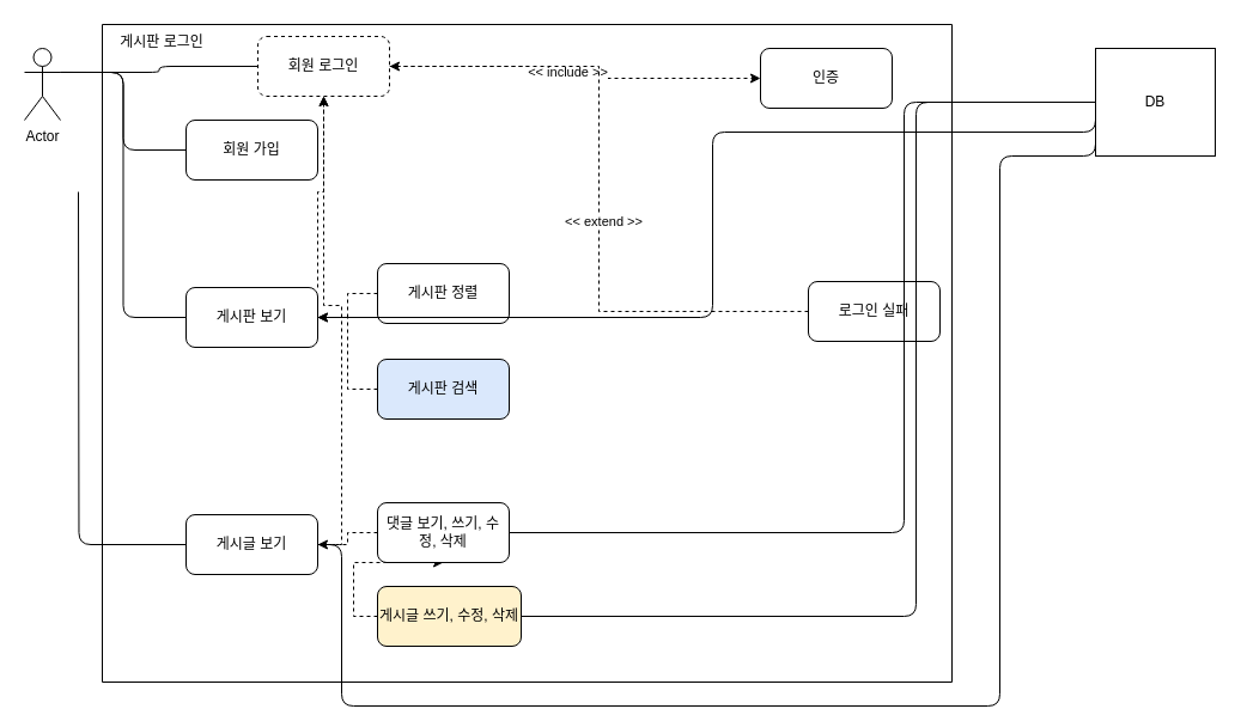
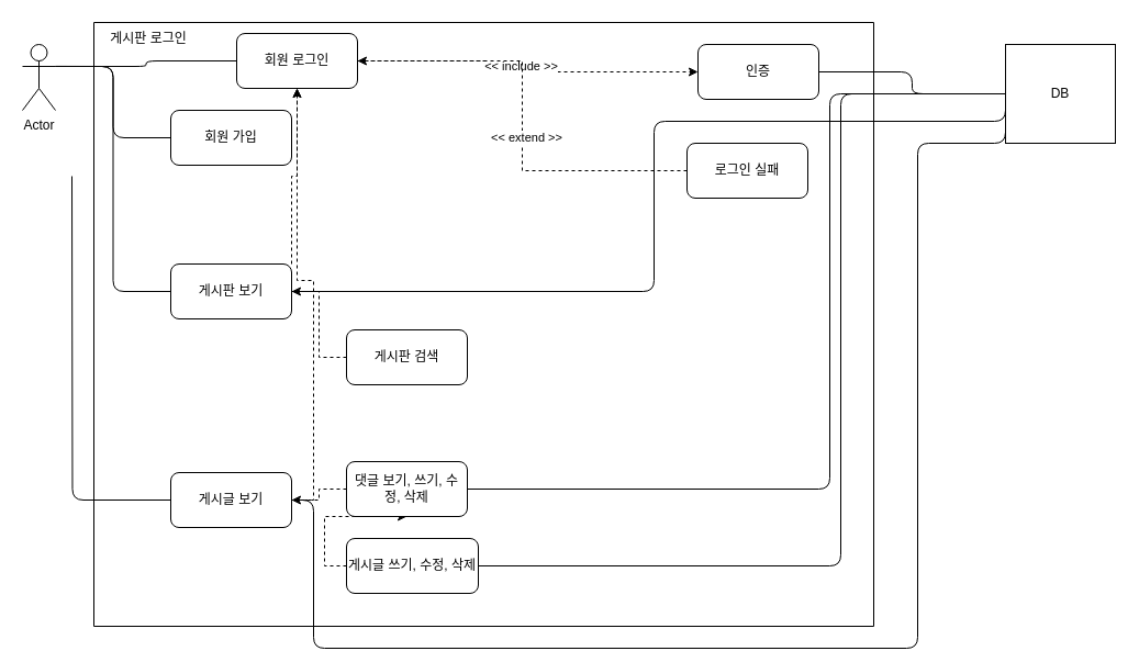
- <mxCell id="7" value="회원 로그인" style="rounded=1;whiteSpace=wrap;html=1;dashed=1;" vertex="1" parent="3"><mxGeometry x="130" y="10" width="110" height="50" as="geometry" /></mxCell>
+ <mxCell id="7" value="회원 로그인" style="rounded=1;whiteSpace=wrap;html=1;" vertex="1" parent="3"><mxGeometry x="130" y="10" width="110" height="50" as="geometry" /></mxCell>
+ <mxCell id="33" style="edgeStyle=orthogonalEdgeStyle;rounded=1;orthogonalLoop=1;jettySize=auto;html=1;exitX=1;exitY=0.5;exitDx=0;exitDy=0;entryX=0;entryY=0.5;entryDx=0;entryDy=0;endArrow=none;endFill=0;curved=0;" edge="1" parent="1" source="15" target="30"><mxGeometry relative="1" as="geometry" /></mxCell>
- <mxCell id="19" style="edgeStyle=orthogonalEdgeStyle;rounded=0;orthogonalLoop=1;jettySize=auto;html=1;exitX=0;exitY=0.5;exitDx=0;exitDy=0;entryX=1;entryY=0.5;entryDx=0;entryDy=0;dashed=1;" edge="1" parent="3" source="20" target="10"><mxGeometry relative="1" as="geometry" /></mxCell>
- <mxCell id="20" value="게시판 정렬" style="rounded=1;whiteSpace=wrap;html=1;" vertex="1" parent="3"><mxGeometry x="230" y="200" width="110" height="50" as="geometry" /></mxCell>
- <mxCell id="18" value="로그인 실패" style="rounded=1;whiteSpace=wrap;html=1;" vertex="1" parent="3"><mxGeometry x="590" y="215" width="110" height="50" as="geometry" /></mxCell>
+ <mxCell id="18" value="로그인 실패" style="rounded=1;whiteSpace=wrap;html=1;" vertex="1" parent="3"><mxGeometry x="540" y="110" width="110" height="50" as="geometry" /></mxCell>
- <mxCell id="22" value="게시판 검색" style="rounded=1;whiteSpace=wrap;html=1;fillColor=#dae8fc;" vertex="1" parent="3"><mxGeometry x="230" y="280" width="110" height="50" as="geometry" /></mxCell>
+ <mxCell id="22" value="게시판 검색" style="rounded=1;whiteSpace=wrap;html=1;" vertex="1" parent="3"><mxGeometry x="230" y="280" width="110" height="50" as="geometry" /></mxCell>
- <mxCell id="24" value="게시글 쓰기, 수정, 삭제" style="rounded=1;whiteSpace=wrap;html=1;fillColor=#fff2cc;" vertex="1" parent="3"><mxGeometry x="230" y="470" width="120" height="50" as="geometry" /></mxCell>
+ <mxCell id="24" value="게시글 쓰기, 수정, 삭제" style="rounded=1;whiteSpace=wrap;html=1;" vertex="1" parent="3"><mxGeometry x="230" y="470" width="120" height="50" as="geometry" /></mxCell>
